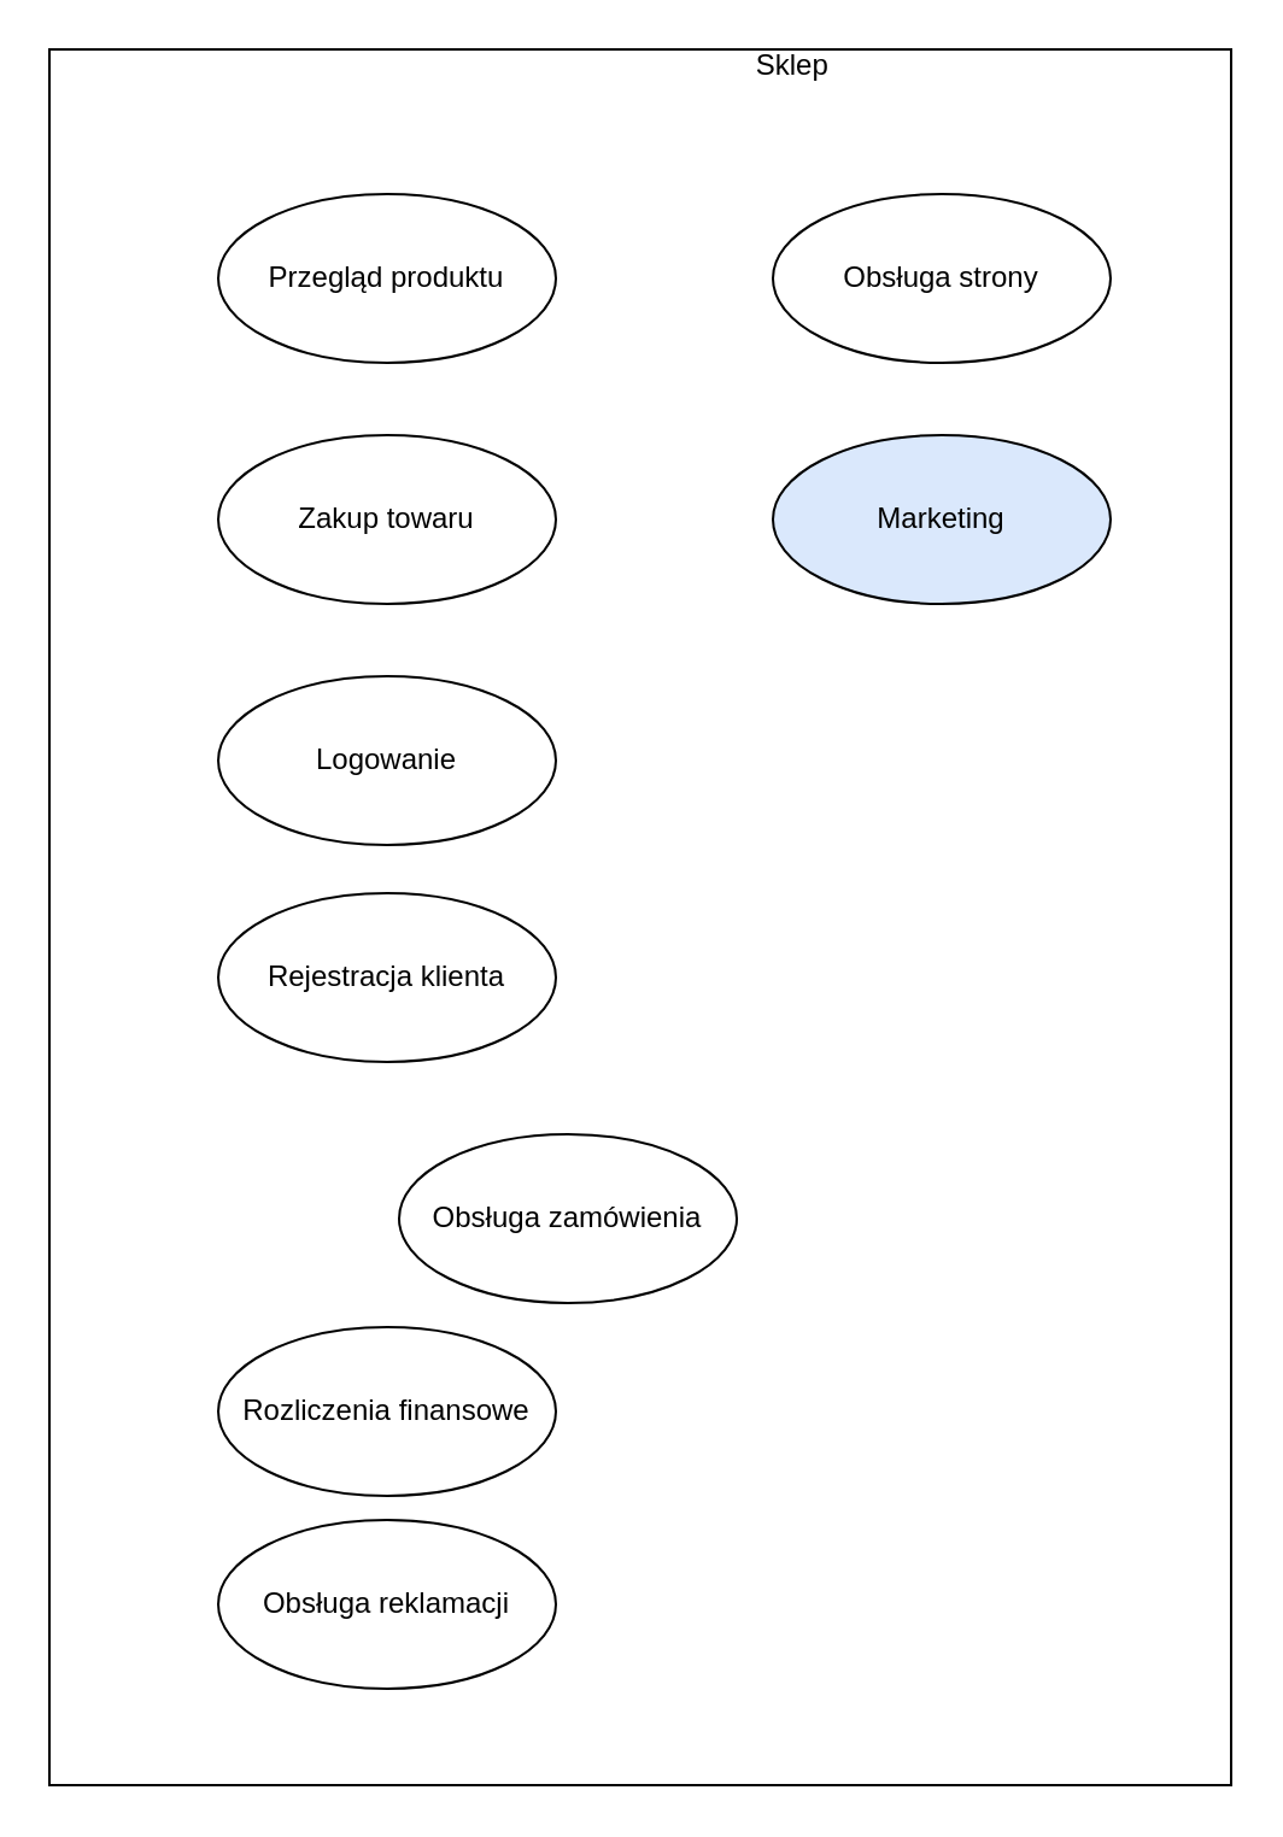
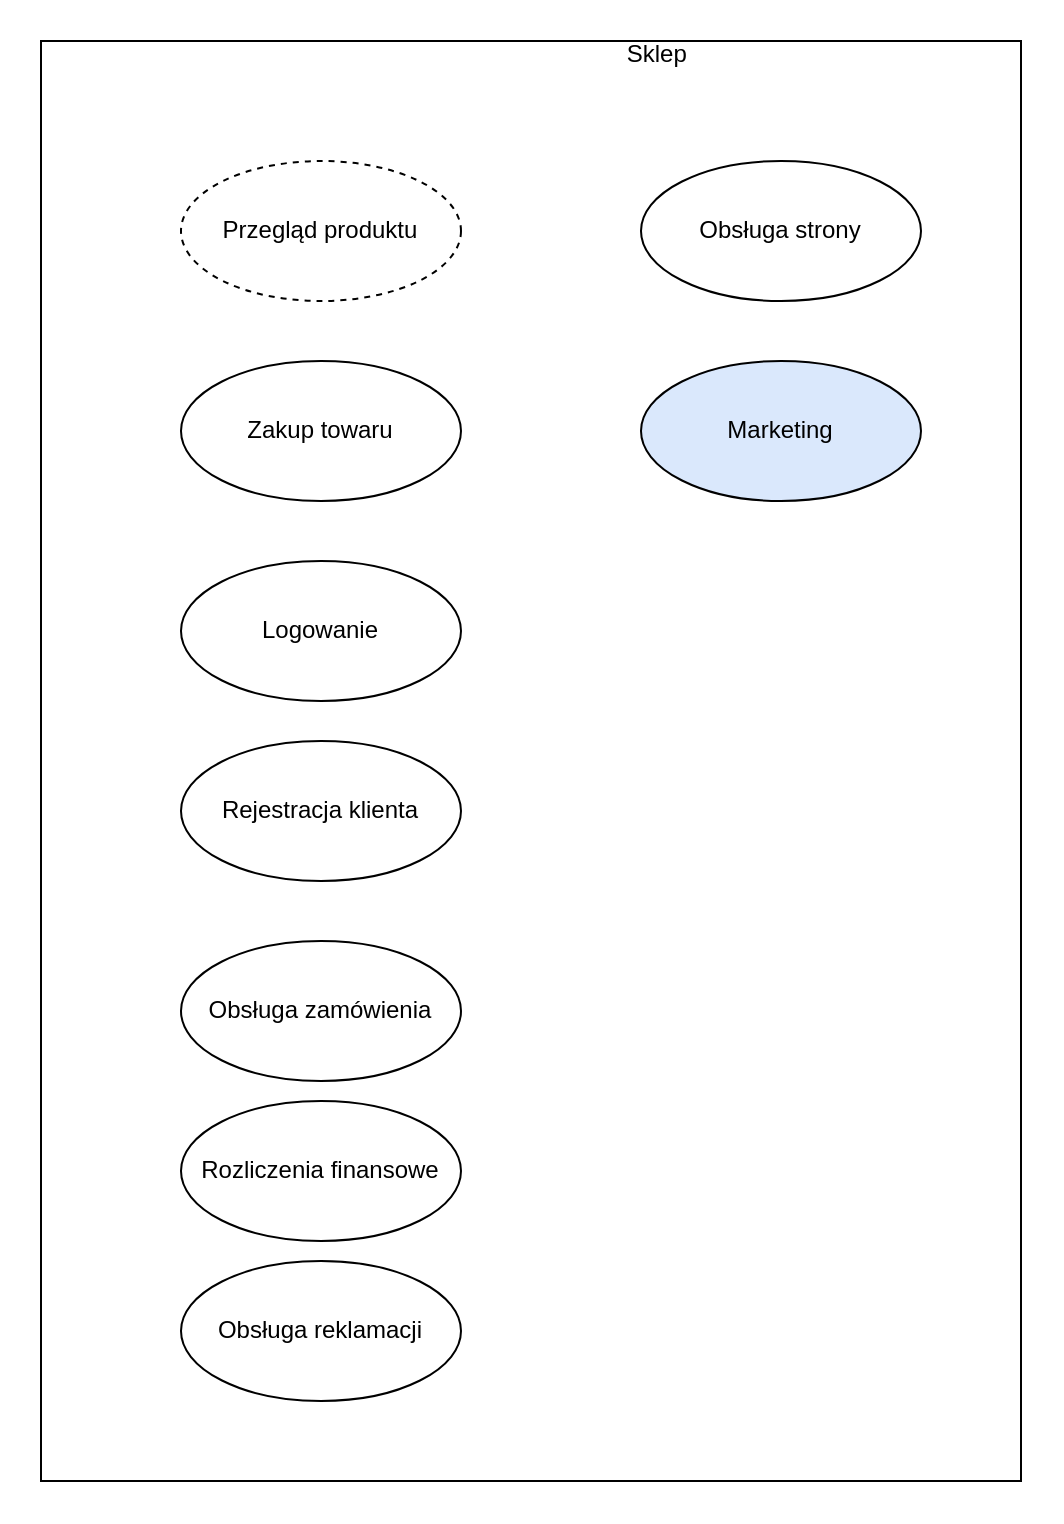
- <mxCell id="3" value="Przegląd produktu" style="ellipse;whiteSpace=wrap;html=1;" vertex="1" parent="1"><mxGeometry x="90" y="80" width="140" height="70" as="geometry" /></mxCell>
+ <mxCell id="3" value="Przegląd produktu" style="ellipse;whiteSpace=wrap;html=1;dashed=1;" vertex="1" parent="1"><mxGeometry x="90" y="80" width="140" height="70" as="geometry" /></mxCell>
- <mxCell id="8" value="Obsługa zamówienia" style="ellipse;whiteSpace=wrap;html=1;" vertex="1" parent="1"><mxGeometry x="165" y="470" width="140" height="70" as="geometry" /></mxCell>
+ <mxCell id="8" value="Obsługa zamówienia" style="ellipse;whiteSpace=wrap;html=1;" vertex="1" parent="1"><mxGeometry x="90" y="470" width="140" height="70" as="geometry" /></mxCell>
